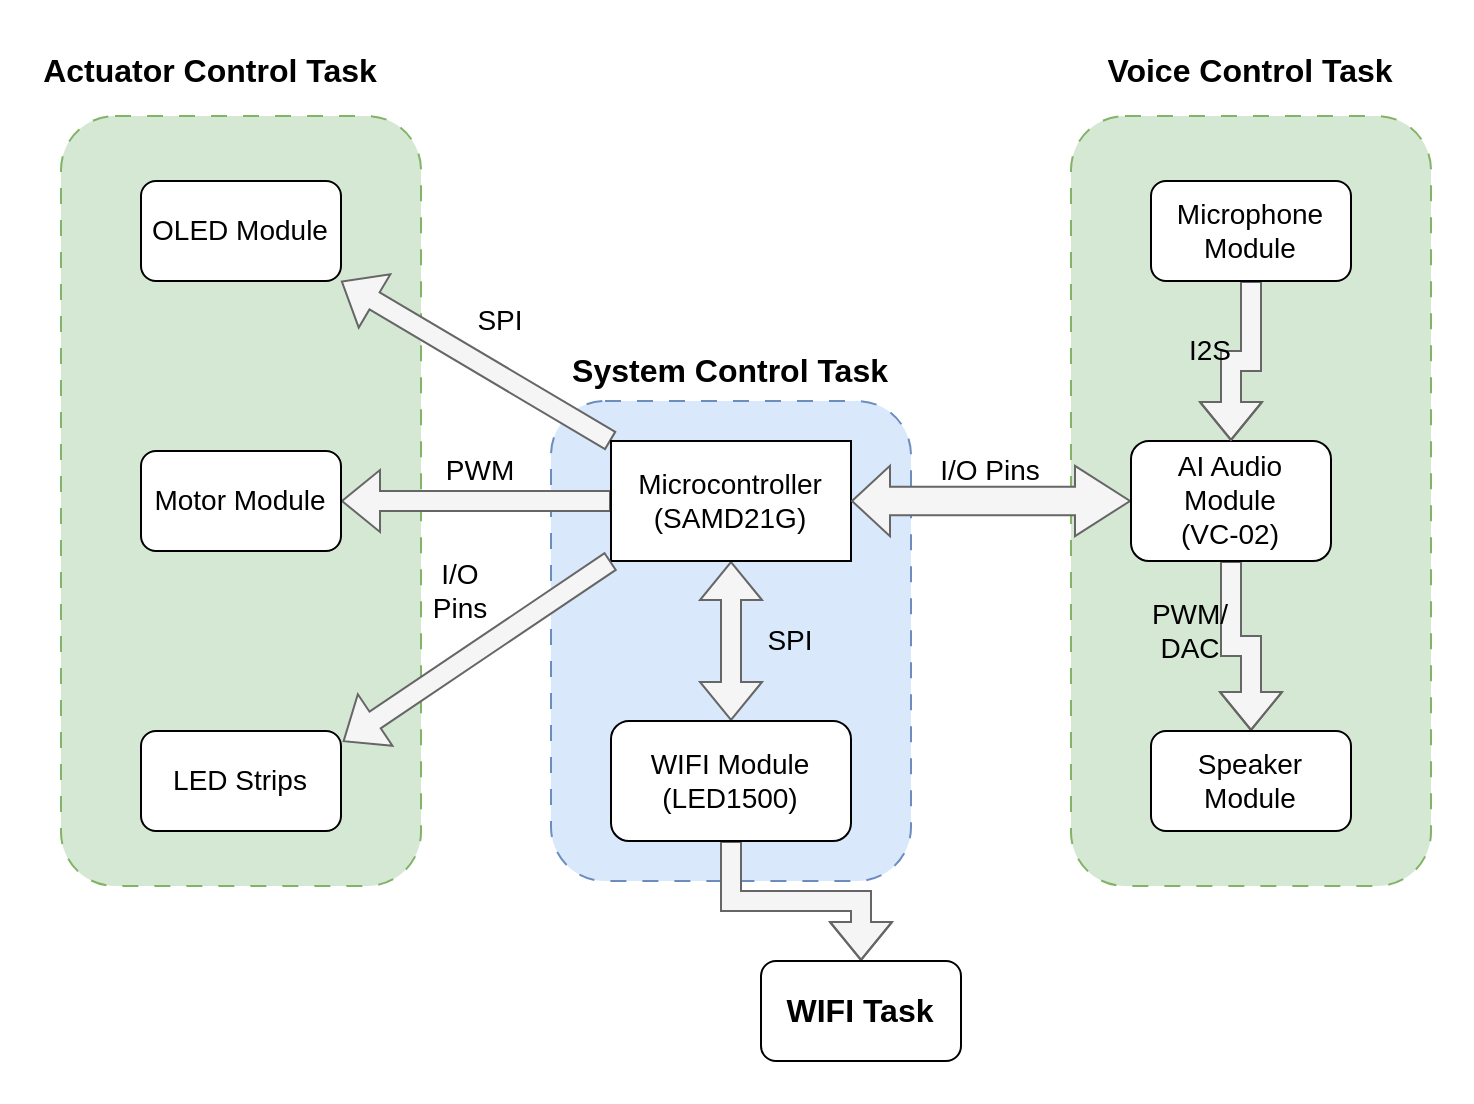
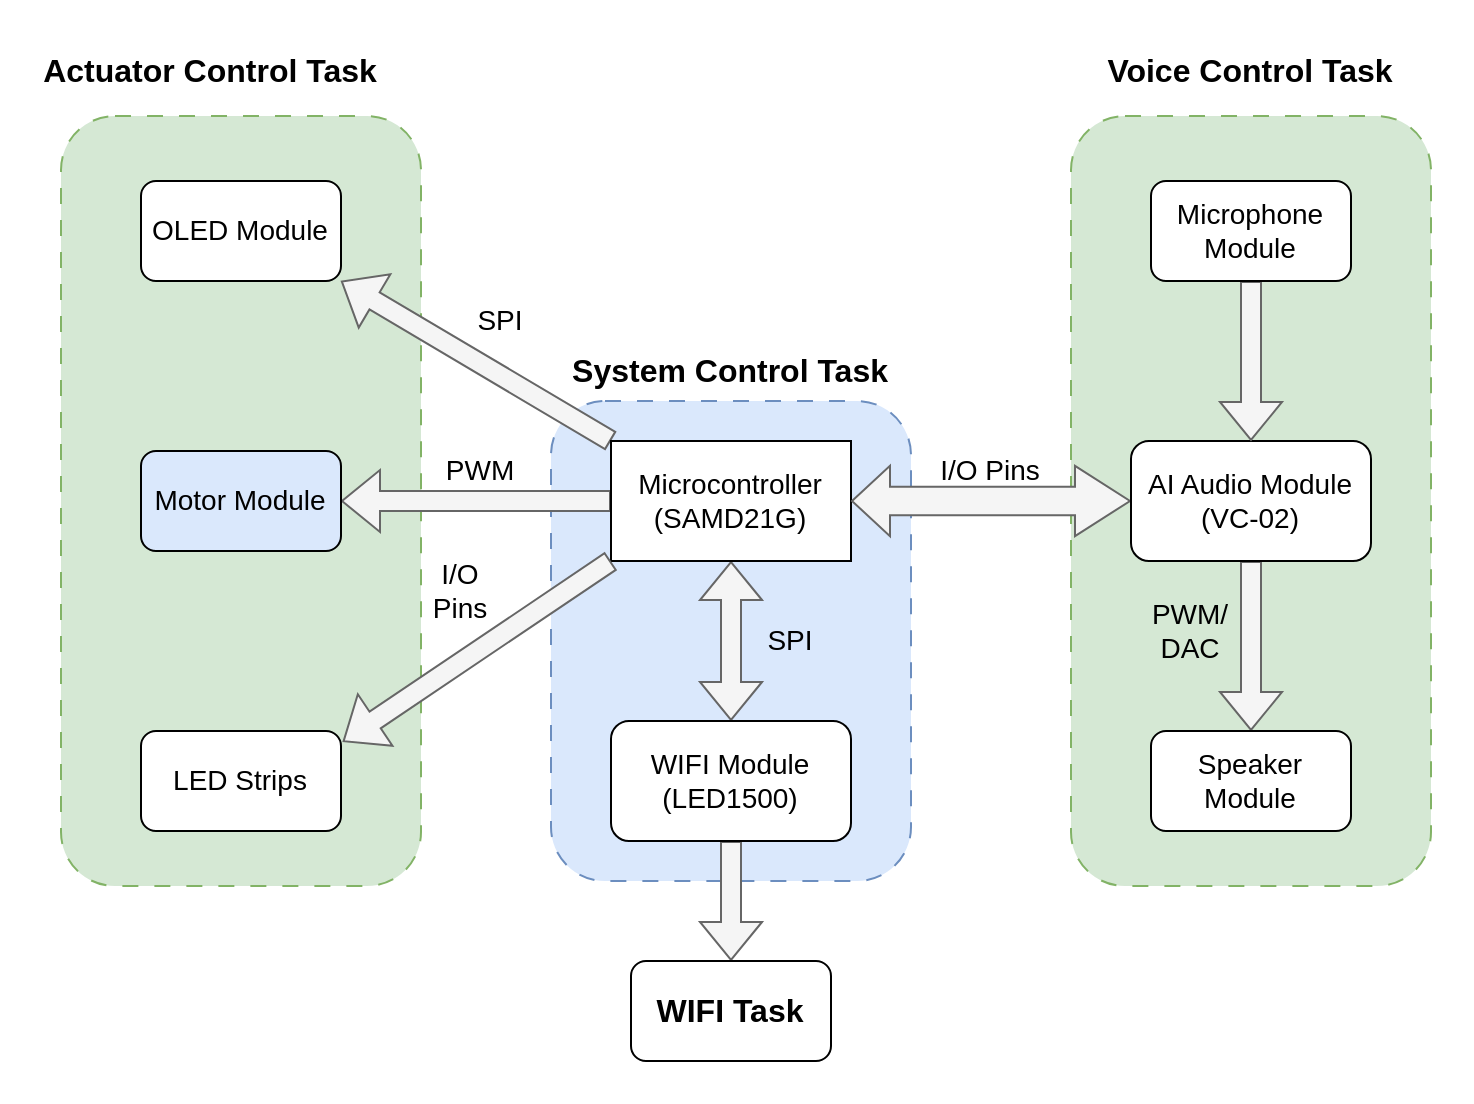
- <mxCell id="23" value="&lt;font style=&quot;font-size: 14px;&quot;&gt;I2S&lt;/font&gt;" style="text;html=1;align=center;verticalAlign=middle;whiteSpace=wrap;rounded=0;" parent="1" vertex="1"><mxGeometry x="575" y="160" width="60" height="30" as="geometry" /></mxCell>
- <mxCell id="15" value="&lt;span style=&quot;font-size: 14px;&quot;&gt;Motor Module&lt;/span&gt;" style="rounded=1;whiteSpace=wrap;html=1;" parent="1" vertex="1"><mxGeometry x="70" y="225" width="100" height="50" as="geometry" /></mxCell>
+ <mxCell id="15" value="&lt;span style=&quot;font-size: 14px;&quot;&gt;Motor Module&lt;/span&gt;" style="rounded=1;whiteSpace=wrap;html=1;fillColor=#dae8fc;" parent="1" vertex="1"><mxGeometry x="70" y="225" width="100" height="50" as="geometry" /></mxCell>
- <mxCell id="13" value="&lt;span style=&quot;font-size: 14px;&quot;&gt;AI Audio Module&lt;/span&gt;&lt;div&gt;&lt;span style=&quot;font-size: 14px;&quot;&gt;(VC-02)&lt;/span&gt;&lt;/div&gt;" style="rounded=1;whiteSpace=wrap;html=1;" parent="1" vertex="1"><mxGeometry x="565" y="220" width="100" height="60" as="geometry" /></mxCell>
+ <mxCell id="13" value="&lt;span style=&quot;font-size: 14px;&quot;&gt;AI Audio Module&lt;/span&gt;&lt;div&gt;&lt;span style=&quot;font-size: 14px;&quot;&gt;(VC-02)&lt;/span&gt;&lt;/div&gt;" style="rounded=1;whiteSpace=wrap;html=1;" parent="1" vertex="1"><mxGeometry x="565" y="220" width="120" height="60" as="geometry" /></mxCell>
- <mxCell id="29" value="&lt;b style=&quot;&quot;&gt;&lt;font style=&quot;font-size: 16px;&quot;&gt;WIFI Task&lt;/font&gt;&lt;/b&gt;" style="rounded=1;whiteSpace=wrap;html=1;" parent="1" vertex="1"><mxGeometry x="380" y="480" width="100" height="50" as="geometry" /></mxCell>
+ <mxCell id="29" value="&lt;b style=&quot;&quot;&gt;&lt;font style=&quot;font-size: 16px;&quot;&gt;WIFI Task&lt;/font&gt;&lt;/b&gt;" style="rounded=1;whiteSpace=wrap;html=1;" parent="1" vertex="1"><mxGeometry x="315" y="480" width="100" height="50" as="geometry" /></mxCell>
